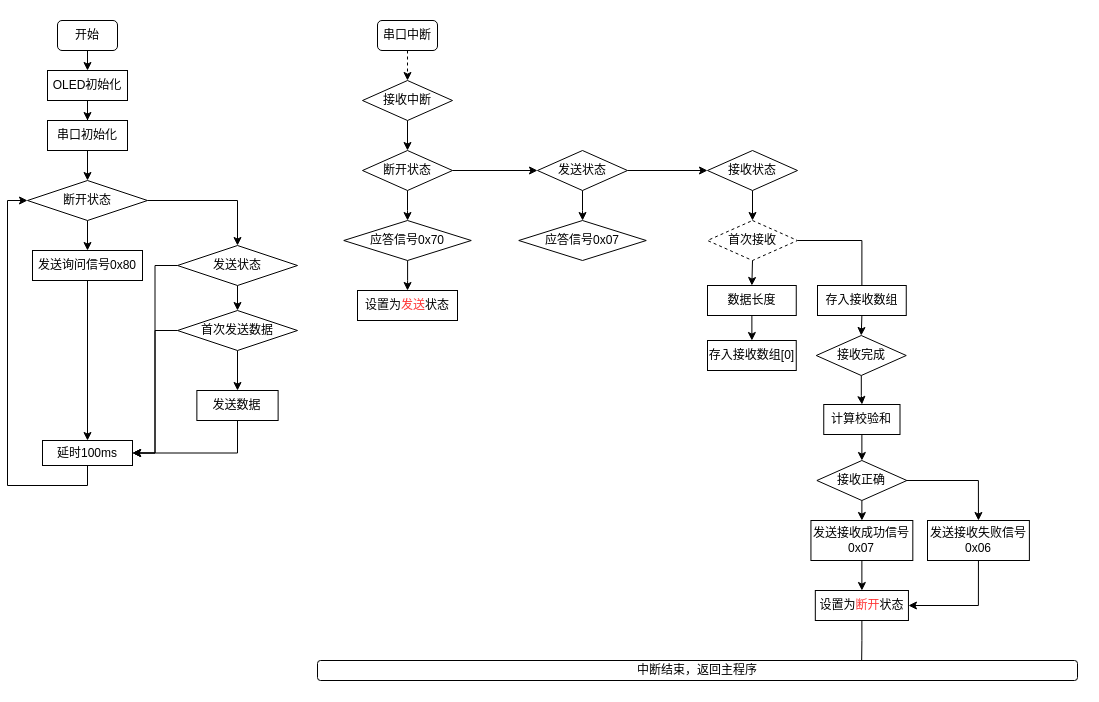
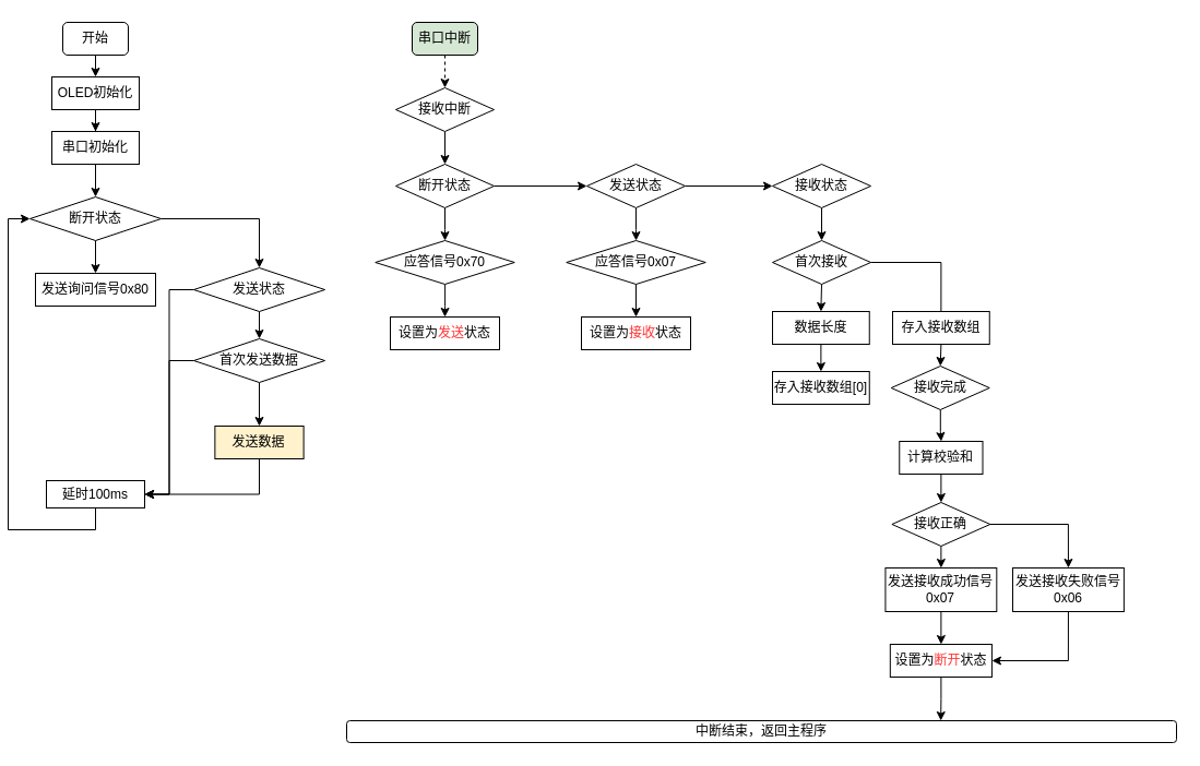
- <mxCell id="24" value="串口中断" style="rounded=1;whiteSpace=wrap;html=1;" vertex="1" parent="1"><mxGeometry x="370" y="20" width="60" height="30" as="geometry" /></mxCell>
+ <mxCell id="24" value="串口中断" style="rounded=1;whiteSpace=wrap;html=1;fillColor=#d5e8d4;" vertex="1" parent="1"><mxGeometry x="370" y="20" width="60" height="30" as="geometry" /></mxCell>
- <mxCell id="44" value="首次接收" style="rhombus;whiteSpace=wrap;html=1;dashed=1;" vertex="1" parent="1"><mxGeometry x="700" y="220" width="90" height="40" as="geometry" /></mxCell>
+ <mxCell id="44" value="首次接收" style="rhombus;whiteSpace=wrap;html=1;" vertex="1" parent="1"><mxGeometry x="700" y="220" width="90" height="40" as="geometry" /></mxCell>
+ <mxCell id="37" style="edgeStyle=orthogonalEdgeStyle;rounded=0;orthogonalLoop=1;jettySize=auto;html=1;exitX=0.5;exitY=1;exitDx=0;exitDy=0;entryX=0.5;entryY=0;entryDx=0;entryDy=0;" edge="1" parent="1" source="38" target="39"><mxGeometry relative="1" as="geometry" /></mxCell>
+ <mxCell id="39" value="设置为&lt;font color=&quot;#ff3333&quot;&gt;接收&lt;/font&gt;状态" style="whiteSpace=wrap;html=1;" vertex="1" parent="1"><mxGeometry x="525" y="290" width="100" height="30" as="geometry" /></mxCell>
- <mxCell id="8" style="edgeStyle=orthogonalEdgeStyle;rounded=0;orthogonalLoop=1;jettySize=auto;html=1;exitX=0.5;exitY=1;exitDx=0;exitDy=0;entryX=0.5;entryY=0;entryDx=0;entryDy=0;" edge="1" parent="1" source="9" target="11"><mxGeometry relative="1" as="geometry" /></mxCell>
- <mxCell id="19" value="发送数据" style="whiteSpace=wrap;html=1;" vertex="1" parent="1"><mxGeometry x="189.37" y="390" width="81.25" height="30" as="geometry" /></mxCell>
+ <mxCell id="19" value="发送数据" style="whiteSpace=wrap;html=1;fillColor=#fff2cc;" vertex="1" parent="1"><mxGeometry x="189.37" y="390" width="81.25" height="30" as="geometry" /></mxCell>
- <mxCell id="57" style="edgeStyle=orthogonalEdgeStyle;rounded=0;orthogonalLoop=1;jettySize=auto;html=1;exitX=0.5;exitY=1;exitDx=0;exitDy=0;entryX=0.716;entryY=0;entryDx=0;entryDy=0;entryPerimeter=0;endArrow=none;" edge="1" parent="1" source="58" target="33"><mxGeometry relative="1" as="geometry" /></mxCell>
+ <mxCell id="57" style="edgeStyle=orthogonalEdgeStyle;rounded=0;orthogonalLoop=1;jettySize=auto;html=1;exitX=0.5;exitY=1;exitDx=0;exitDy=0;entryX=0.716;entryY=0;entryDx=0;entryDy=0;entryPerimeter=0;" edge="1" parent="1" source="58" target="33"><mxGeometry relative="1" as="geometry" /></mxCell>
